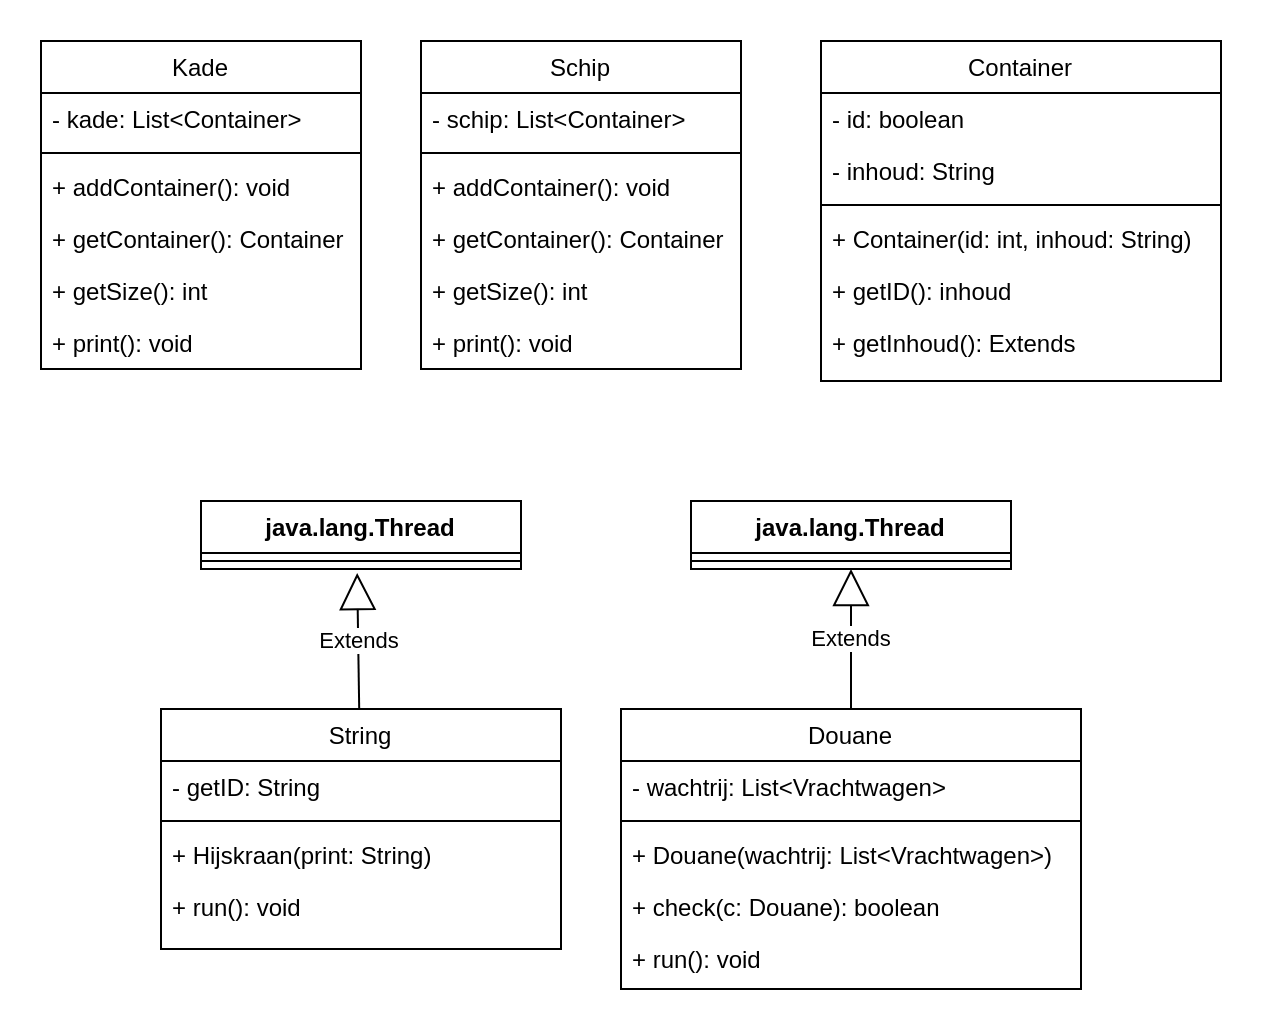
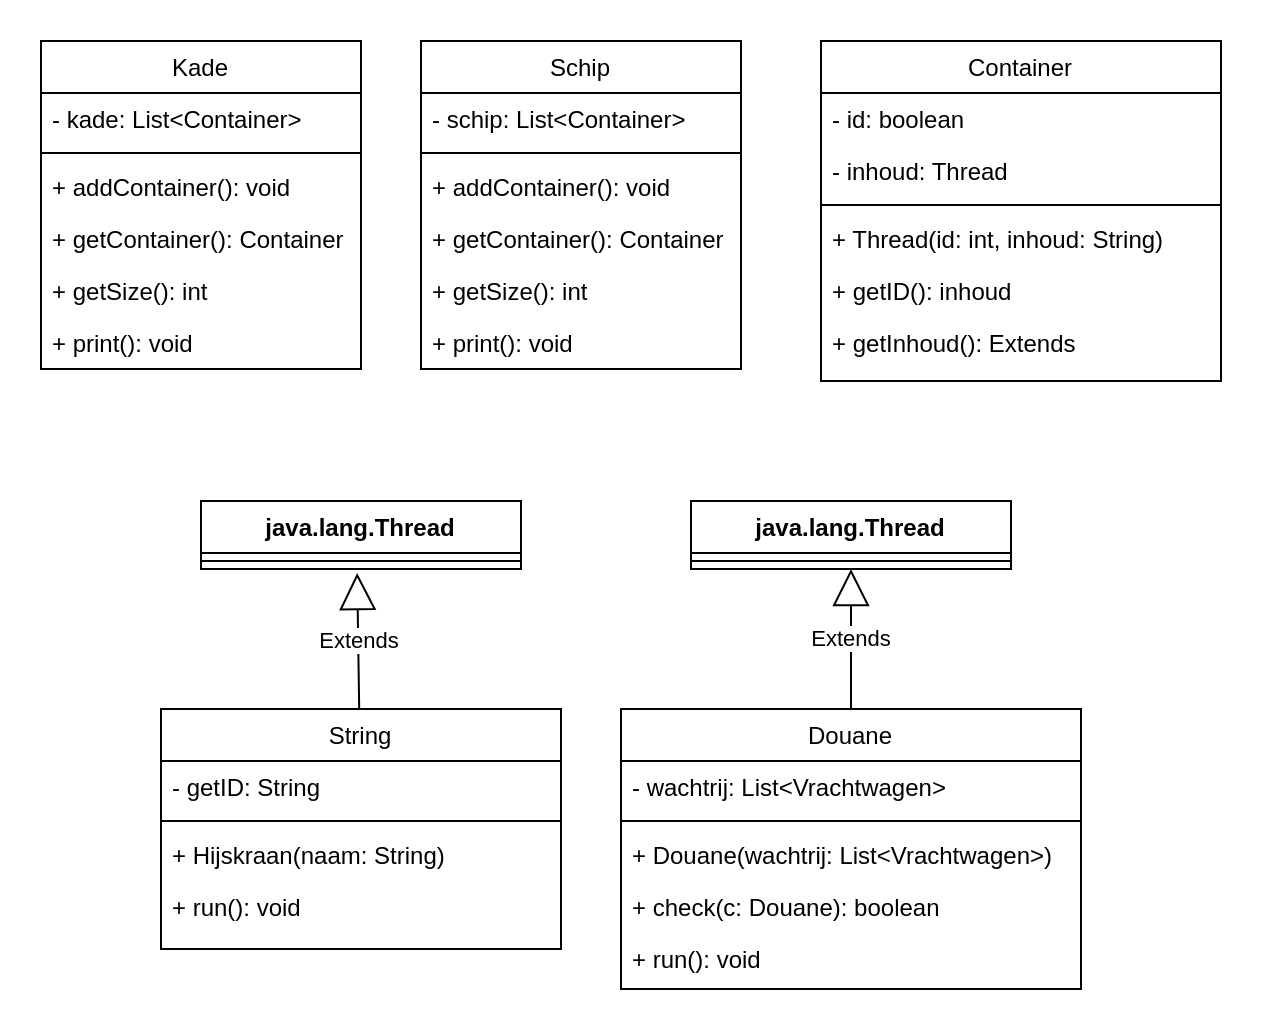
- <mxCell id="18" value="- inhoud: String" style="text;align=left;verticalAlign=top;spacingLeft=4;spacingRight=4;overflow=hidden;rotatable=0;points=[[0,0.5],[1,0.5]];portConstraint=eastwest;" vertex="1" parent="16"><mxGeometry y="52" width="200" height="26" as="geometry" /></mxCell>
+ <mxCell id="18" value="- inhoud: Thread" style="text;align=left;verticalAlign=top;spacingLeft=4;spacingRight=4;overflow=hidden;rotatable=0;points=[[0,0.5],[1,0.5]];portConstraint=eastwest;" vertex="1" parent="16"><mxGeometry y="52" width="200" height="26" as="geometry" /></mxCell>
- <mxCell id="20" value="+ Container(id: int, inhoud: String)" style="text;align=left;verticalAlign=top;spacingLeft=4;spacingRight=4;overflow=hidden;rotatable=0;points=[[0,0.5],[1,0.5]];portConstraint=eastwest;" vertex="1" parent="16"><mxGeometry y="86" width="200" height="26" as="geometry" /></mxCell>
+ <mxCell id="20" value="+ Thread(id: int, inhoud: String)" style="text;align=left;verticalAlign=top;spacingLeft=4;spacingRight=4;overflow=hidden;rotatable=0;points=[[0,0.5],[1,0.5]];portConstraint=eastwest;" vertex="1" parent="16"><mxGeometry y="86" width="200" height="26" as="geometry" /></mxCell>
- <mxCell id="26" value="+ Hijskraan(print: String)" style="text;align=left;verticalAlign=top;spacingLeft=4;spacingRight=4;overflow=hidden;rotatable=0;points=[[0,0.5],[1,0.5]];portConstraint=eastwest;" vertex="1" parent="23"><mxGeometry y="60" width="200" height="26" as="geometry" /></mxCell>
+ <mxCell id="26" value="+ Hijskraan(naam: String)" style="text;align=left;verticalAlign=top;spacingLeft=4;spacingRight=4;overflow=hidden;rotatable=0;points=[[0,0.5],[1,0.5]];portConstraint=eastwest;" vertex="1" parent="23"><mxGeometry y="60" width="200" height="26" as="geometry" /></mxCell>
